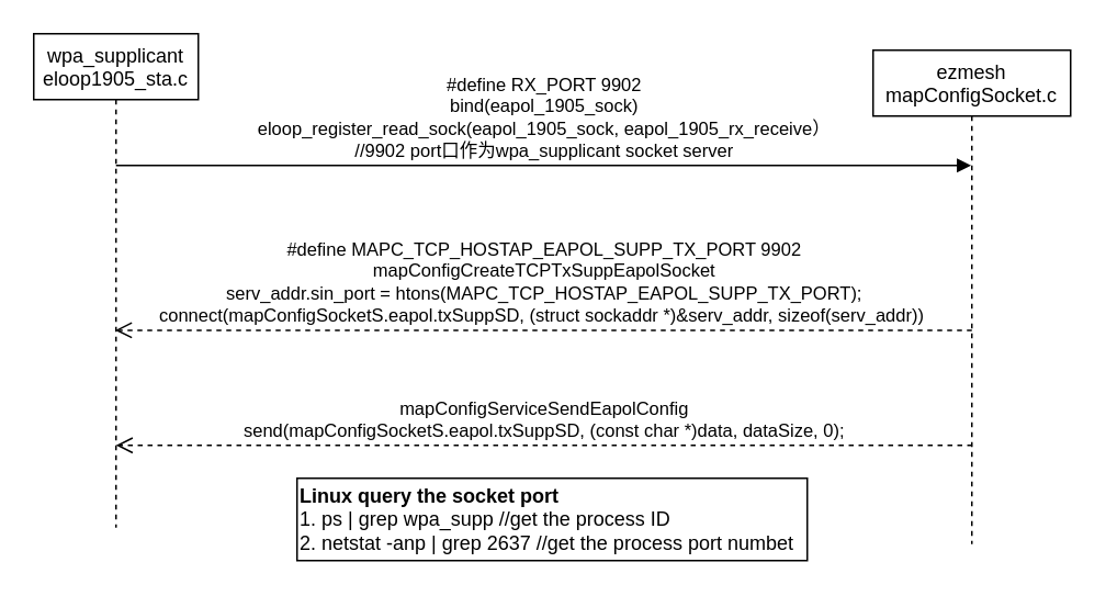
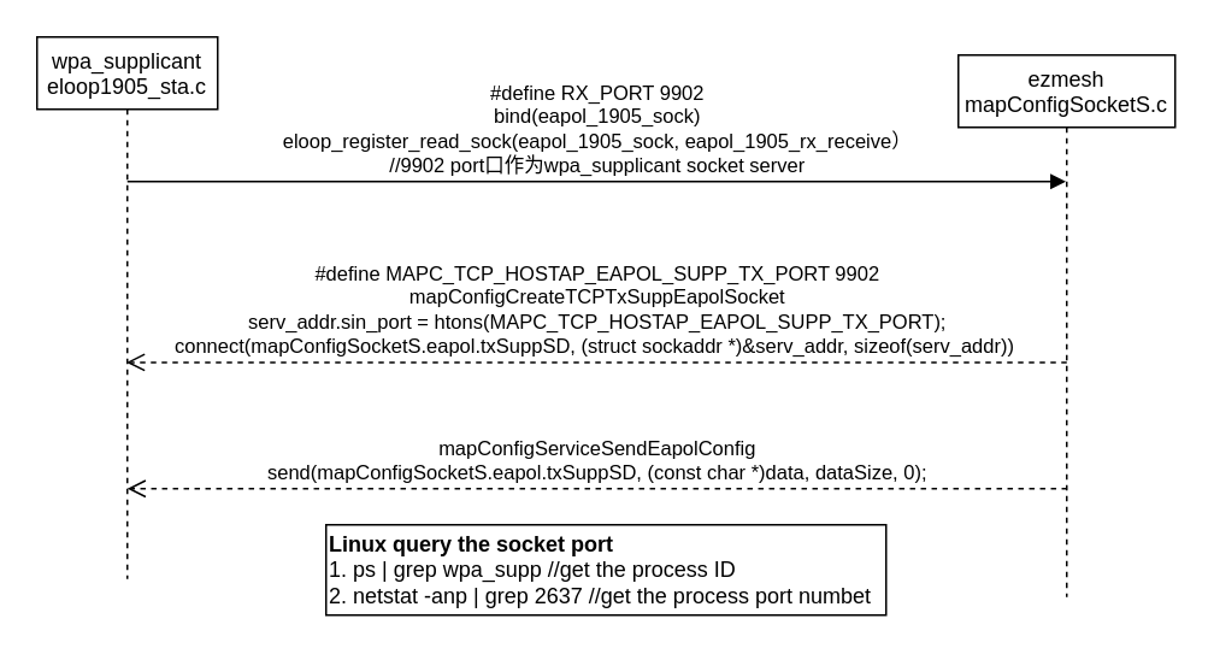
- <mxCell id="4" value="ezmesh&#10;mapConfigSocket.c" style="shape=umlLifeline;perimeter=lifelinePerimeter;container=1;collapsible=0;recursiveResize=0;rounded=0;shadow=0;strokeWidth=1;" vertex="1" parent="1"><mxGeometry x="530" y="30" width="120" height="300" as="geometry" /></mxCell>
+ <mxCell id="4" value="ezmesh&#10;mapConfigSocketS.c" style="shape=umlLifeline;perimeter=lifelinePerimeter;container=1;collapsible=0;recursiveResize=0;rounded=0;shadow=0;strokeWidth=1;" vertex="1" parent="1"><mxGeometry x="530" y="30" width="120" height="300" as="geometry" /></mxCell>
